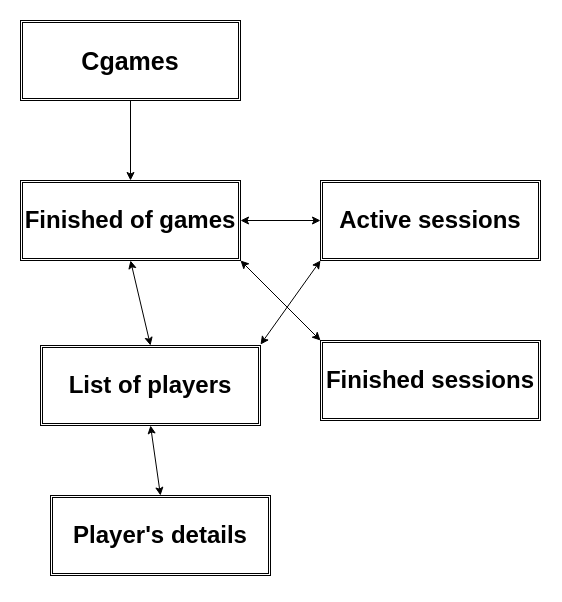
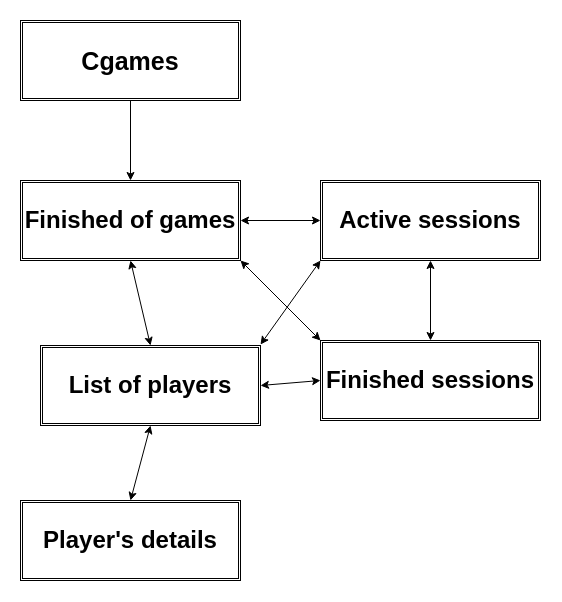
+ <mxCell id="11" value="" style="endArrow=classic;startArrow=classic;html=1;exitX=0.5;exitY=0;exitDx=0;exitDy=0;entryX=0.5;entryY=1;entryDx=0;entryDy=0;" parent="1" source="6" target="5" edge="1"><mxGeometry width="50" height="50" relative="1" as="geometry"><mxPoint x="20" y="490" as="sourcePoint" /><mxPoint x="70" y="440" as="targetPoint" /></mxGeometry></mxCell>
+ <mxCell id="10" value="" style="endArrow=classic;startArrow=classic;html=1;exitX=0;exitY=0.5;exitDx=0;exitDy=0;entryX=1;entryY=0.5;entryDx=0;entryDy=0;" parent="1" source="6" target="7" edge="1"><mxGeometry width="50" height="50" relative="1" as="geometry"><mxPoint x="20" y="490" as="sourcePoint" /><mxPoint x="70" y="440" as="targetPoint" /></mxGeometry></mxCell>
- <mxCell id="8" value="&lt;h1&gt;Player's details&lt;br&gt;&lt;/h1&gt;" style="shape=ext;double=1;rounded=0;whiteSpace=wrap;html=1;" parent="1" vertex="1"><mxGeometry x="50" y="495" width="220" height="80" as="geometry" /></mxCell>
+ <mxCell id="8" value="&lt;h1&gt;Player's details&lt;br&gt;&lt;/h1&gt;" style="shape=ext;double=1;rounded=0;whiteSpace=wrap;html=1;" parent="1" vertex="1"><mxGeometry x="20" y="500" width="220" height="80" as="geometry" /></mxCell>
